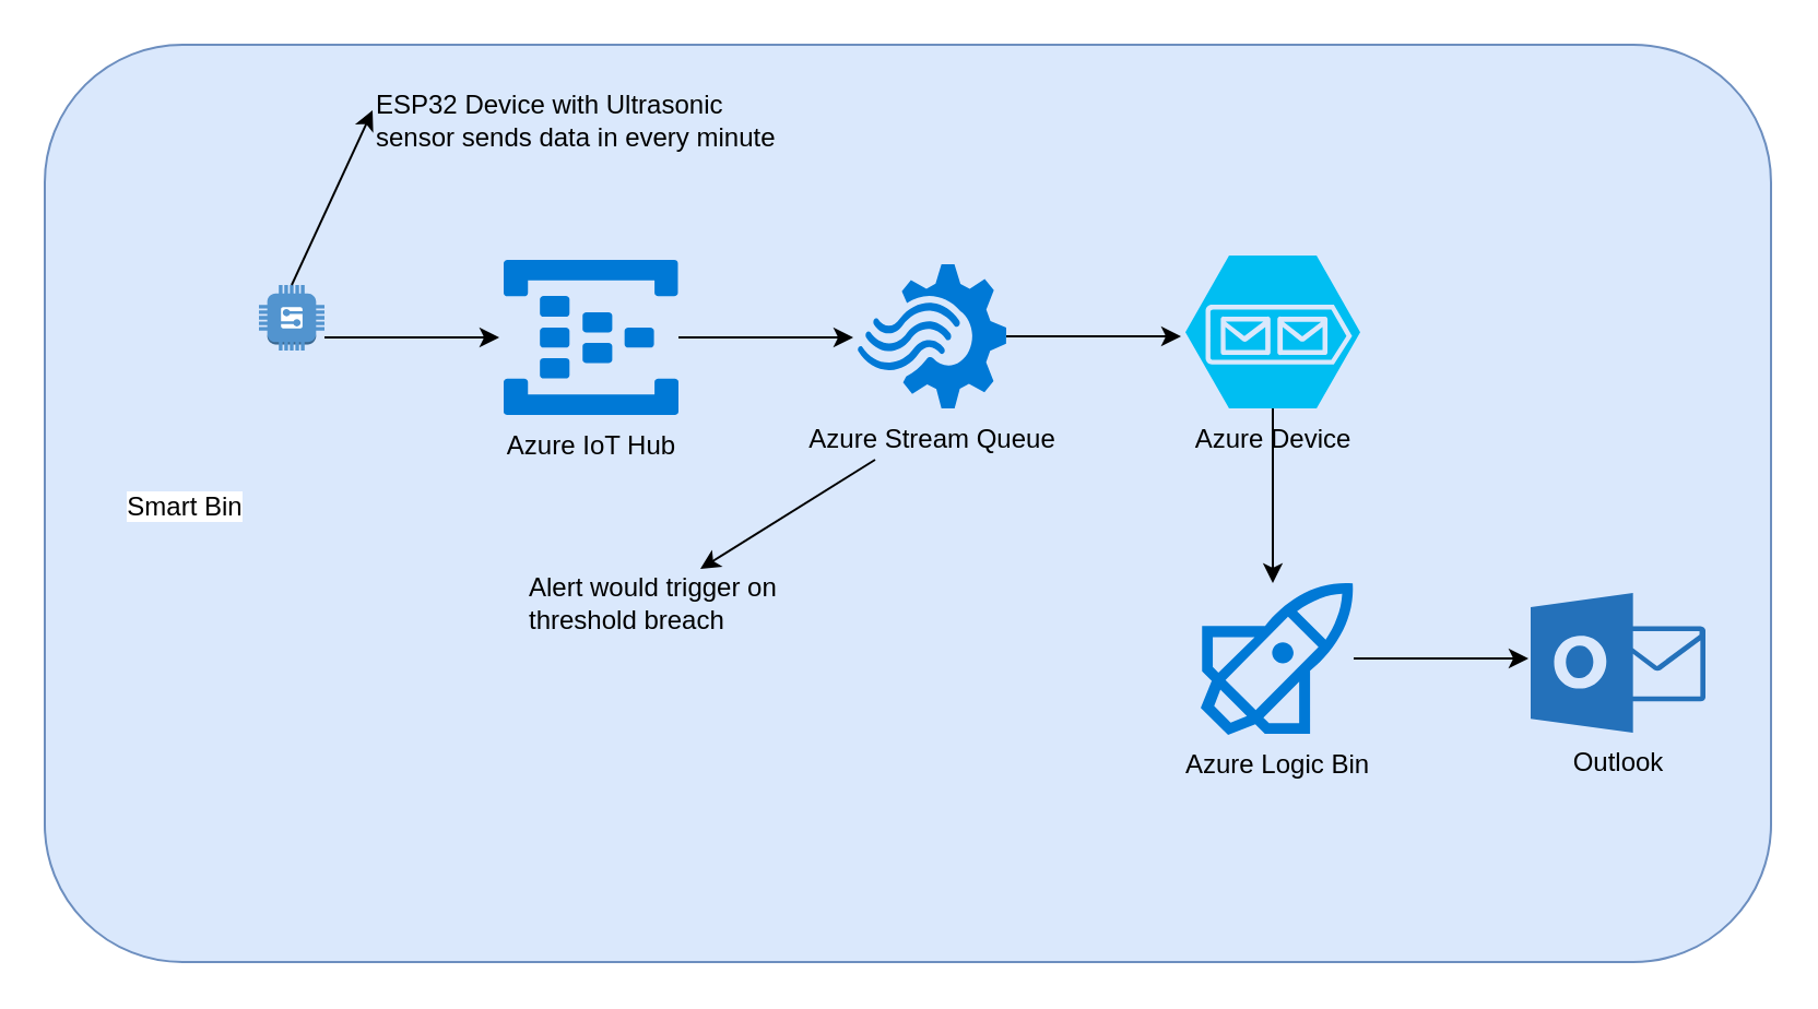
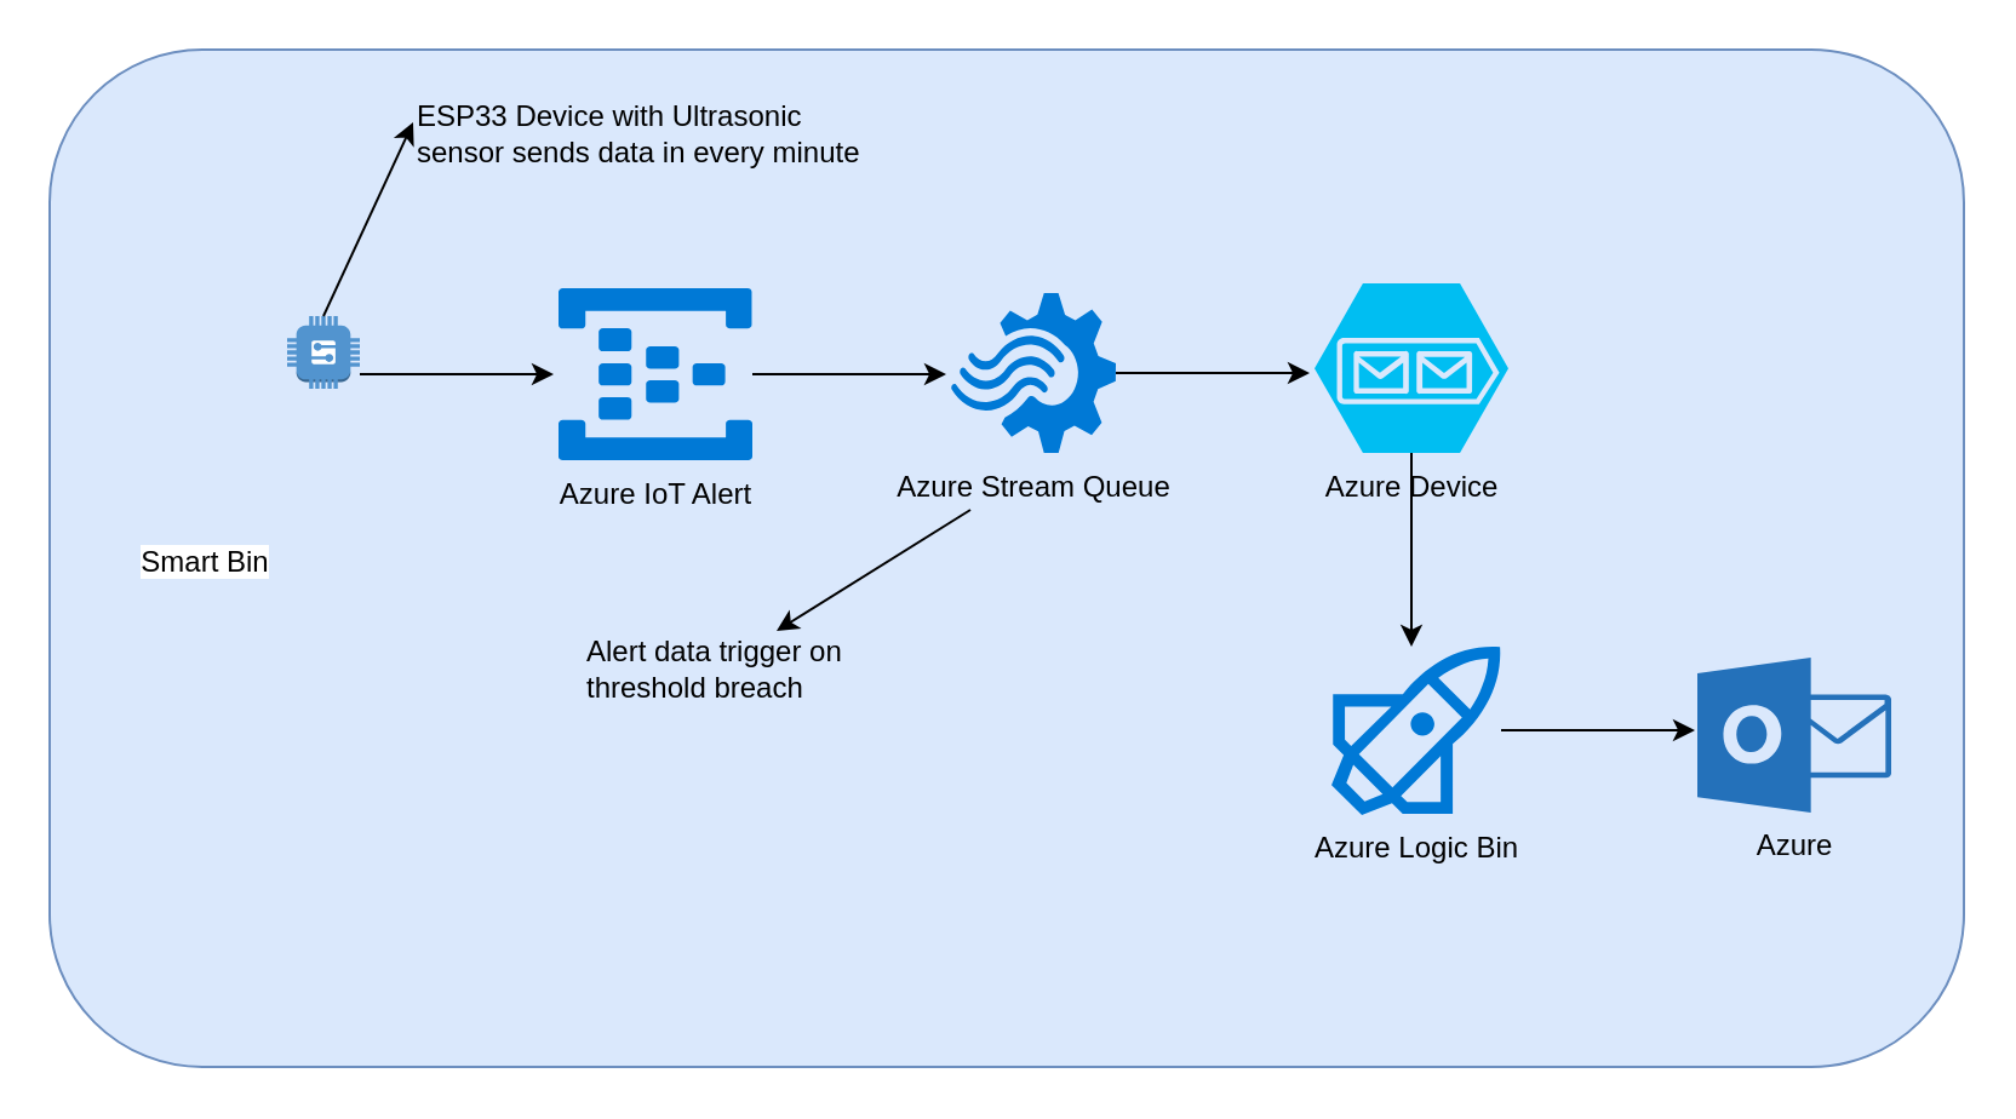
- <mxCell id="16" value="ESP32 Device with Ultrasonic sensor sends data in every minute" style="text;html=1;strokeColor=none;fillColor=none;align=left;verticalAlign=middle;whiteSpace=wrap;rounded=0;" vertex="1" parent="1"><mxGeometry x="170" y="30" width="200" height="50" as="geometry" /></mxCell>
+ <mxCell id="16" value="ESP33 Device with Ultrasonic sensor sends data in every minute" style="text;html=1;strokeColor=none;fillColor=none;align=left;verticalAlign=middle;whiteSpace=wrap;rounded=0;" vertex="1" parent="1"><mxGeometry x="170" y="30" width="200" height="50" as="geometry" /></mxCell>
- <mxCell id="7" value="Azure IoT Hub" style="shadow=0;dashed=0;html=1;strokeColor=none;labelPosition=center;verticalLabelPosition=bottom;verticalAlign=top;align=center;shape=mxgraph.mscae.cloud.event_hubs;fillColor=#0079D6;pointerEvents=1;" vertex="1" parent="1"><mxGeometry x="230" y="118.5" width="80" height="71" as="geometry" /></mxCell>
+ <mxCell id="7" value="Azure IoT Alert" style="shadow=0;dashed=0;html=1;strokeColor=none;labelPosition=center;verticalLabelPosition=bottom;verticalAlign=top;align=center;shape=mxgraph.mscae.cloud.event_hubs;fillColor=#0079D6;pointerEvents=1;" vertex="1" parent="1"><mxGeometry x="230" y="118.5" width="80" height="71" as="geometry" /></mxCell>
- <mxCell id="18" value="Alert would trigger on threshold breach" style="text;html=1;strokeColor=none;fillColor=none;align=left;verticalAlign=middle;whiteSpace=wrap;rounded=0;" vertex="1" parent="1"><mxGeometry x="240" y="266" width="130" height="20" as="geometry" /></mxCell>
+ <mxCell id="18" value="Alert data trigger on threshold breach" style="text;html=1;strokeColor=none;fillColor=none;align=left;verticalAlign=middle;whiteSpace=wrap;rounded=0;" vertex="1" parent="1"><mxGeometry x="240" y="266" width="130" height="20" as="geometry" /></mxCell>
- <mxCell id="14" value="Outlook" style="shadow=0;dashed=0;strokeColor=none;html=1;labelPosition=center;verticalLabelPosition=bottom;verticalAlign=top;align=center;shape=mxgraph.mscae.other.outlook;fillColor=#2471BA;" vertex="1" parent="1"><mxGeometry x="700" y="271" width="80" height="64" as="geometry" /></mxCell>
+ <mxCell id="14" value="Azure" style="shadow=0;dashed=0;strokeColor=none;html=1;labelPosition=center;verticalLabelPosition=bottom;verticalAlign=top;align=center;shape=mxgraph.mscae.other.outlook;fillColor=#2471BA;" vertex="1" parent="1"><mxGeometry x="700" y="271" width="80" height="64" as="geometry" /></mxCell>
